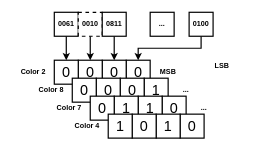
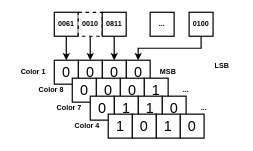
- <mxCell id="27" value="&lt;b&gt;Color 2&lt;/b&gt;" style="text;html=1;strokeColor=none;fillColor=none;align=center;verticalAlign=middle;whiteSpace=wrap;rounded=0;" vertex="1" parent="1"><mxGeometry x="20" y="105" width="70" height="30" as="geometry" /></mxCell>
+ <mxCell id="27" value="&lt;b&gt;Color 1&lt;/b&gt;" style="text;html=1;strokeColor=none;fillColor=none;align=center;verticalAlign=middle;whiteSpace=wrap;rounded=0;" vertex="1" parent="1"><mxGeometry x="20" y="105" width="70" height="30" as="geometry" /></mxCell>
